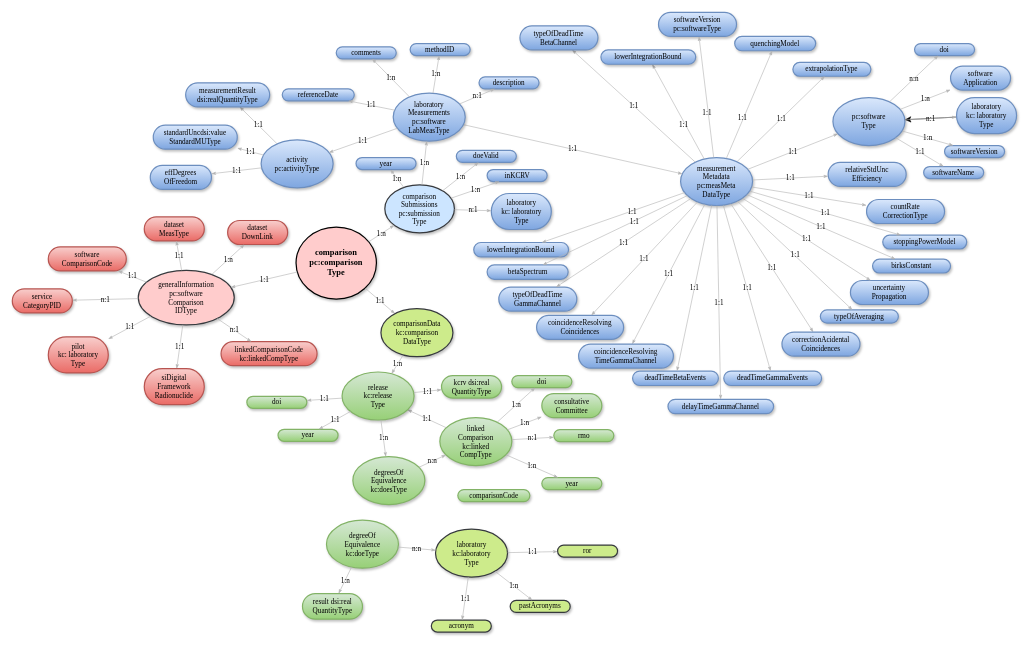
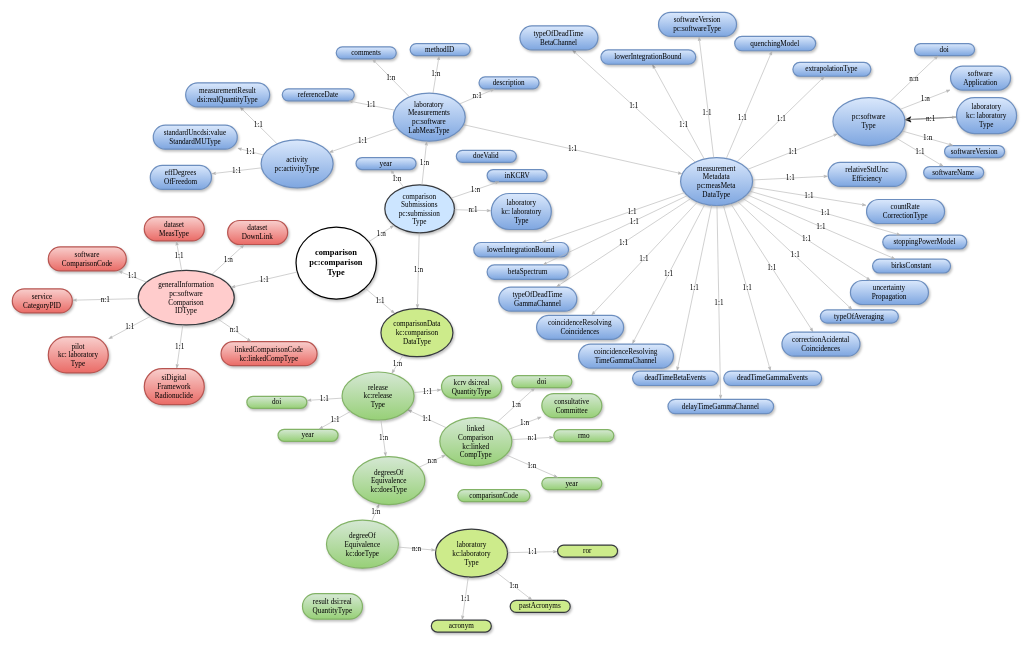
- <mxCell id="135" value="1:n" style="edgeStyle=none;rounded=1;html=1;labelBackgroundColor=none;startArrow=none;startFill=0;startSize=5;endArrow=classicThin;endFill=1;endSize=5;jettySize=auto;orthogonalLoop=1;strokeColor=#B3B3B3;strokeWidth=1;fontFamily=Verdana;fontSize=12" edge="1" parent="1" target="134" source="126"><mxGeometry relative="1" as="geometry"><mxPoint x="474.8" y="287.5" as="sourcePoint" /></mxGeometry></mxCell>
+ <mxCell id="135" value="1:n" style="edgeStyle=none;rounded=1;html=1;labelBackgroundColor=none;startArrow=none;startFill=0;startSize=5;endArrow=classicThin;endFill=1;endSize=5;jettySize=auto;orthogonalLoop=1;strokeColor=#B3B3B3;strokeWidth=1;fontFamily=Verdana;fontSize=12;" edge="1" parent="1" target="124" source="126"><mxGeometry relative="1" as="geometry"><mxPoint x="474.8" y="287.5" as="sourcePoint" /></mxGeometry></mxCell>
- <mxCell id="4" value="comparison&lt;div&gt;pc:comparison&lt;div&gt;Type&lt;/div&gt;&lt;/div&gt;" style="ellipse;whiteSpace=wrap;html=1;rounded=1;shadow=1;comic=0;labelBackgroundColor=none;strokeWidth=2;fontFamily=Verdana;fontSize=14;align=center;fontStyle=1;fillColor=#ffcccc;" vertex="1" parent="1"><mxGeometry x="493" y="378" width="134" height="120" as="geometry" /></mxCell>
+ <mxCell id="4" value="comparison&lt;div&gt;pc:comparison&lt;div&gt;Type&lt;/div&gt;&lt;/div&gt;" style="ellipse;whiteSpace=wrap;html=1;rounded=1;shadow=1;comic=0;labelBackgroundColor=none;strokeWidth=2;fontFamily=Verdana;fontSize=14;align=center;fontStyle=1" vertex="1" parent="1"><mxGeometry x="493" y="378" width="134" height="120" as="geometry" /></mxCell>
- <mxCell id="30" value="1:n" style="edgeStyle=none;rounded=1;html=1;labelBackgroundColor=none;startArrow=none;startFill=0;startSize=5;endArrow=classicThin;endFill=1;endSize=5;jettySize=auto;orthogonalLoop=1;strokeColor=#B3B3B3;strokeWidth=1;fontFamily=Verdana;fontSize=12" edge="1" parent="1" source="23" target="24"><mxGeometry relative="1" as="geometry" /></mxCell>
+ <mxCell id="30" value="1:n" style="edgeStyle=none;rounded=1;html=1;labelBackgroundColor=none;startArrow=none;startFill=0;startSize=5;endArrow=classicThin;endFill=1;endSize=5;jettySize=auto;orthogonalLoop=1;strokeColor=#B3B3B3;strokeWidth=1;fontFamily=Verdana;fontSize=12;" edge="1" parent="1" source="23" target="57"><mxGeometry relative="1" as="geometry" /></mxCell>
